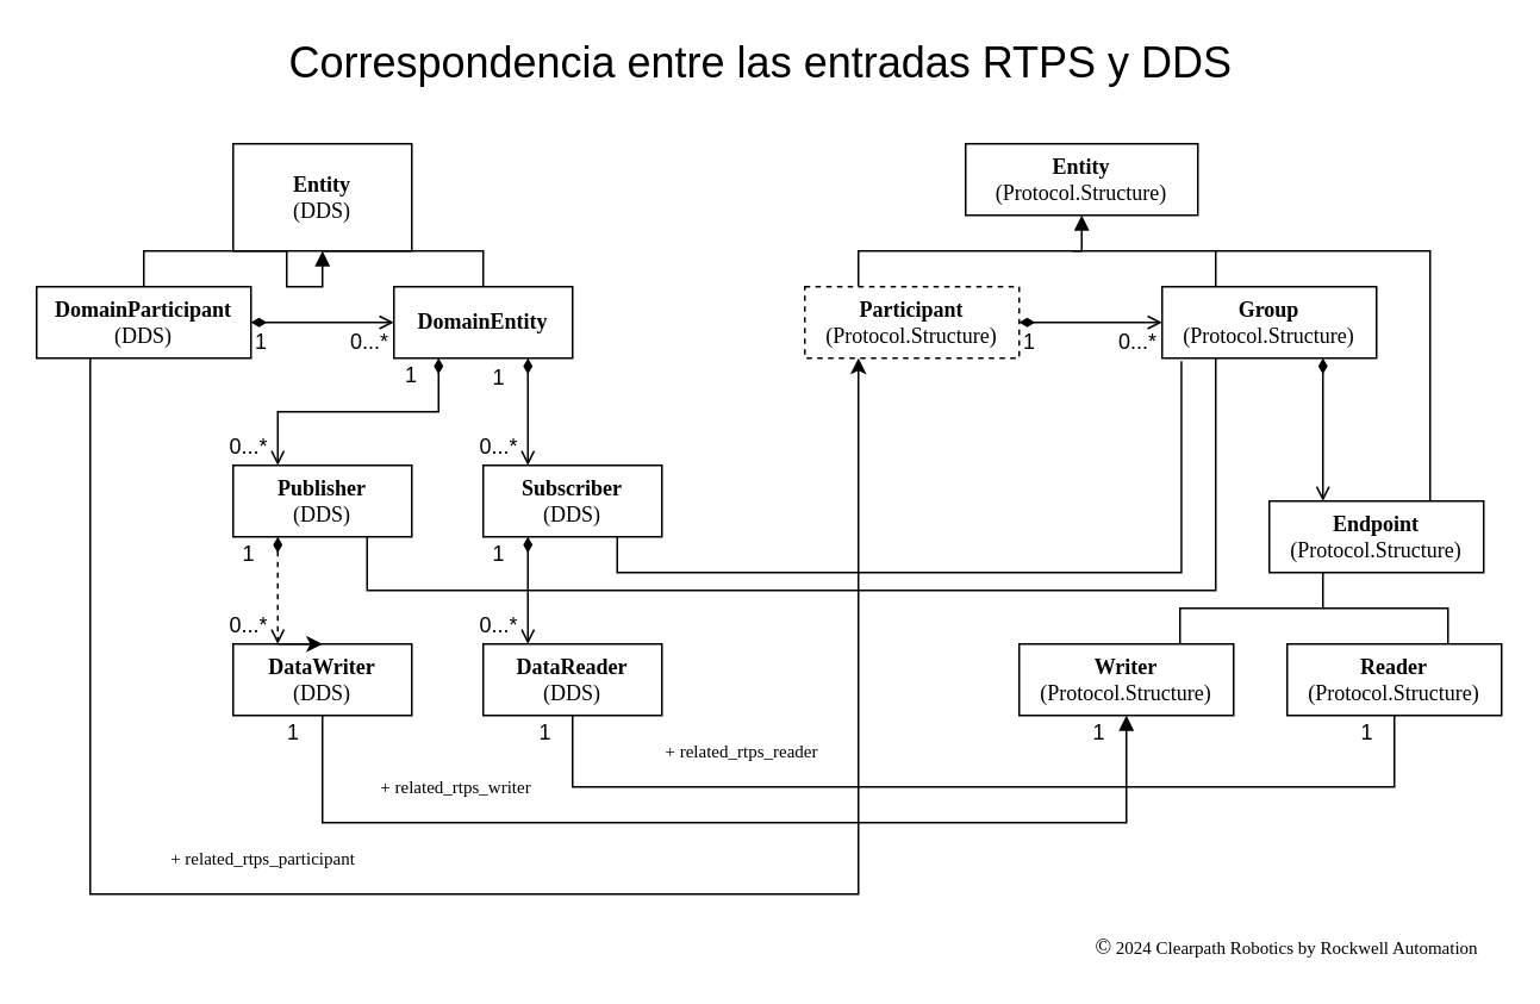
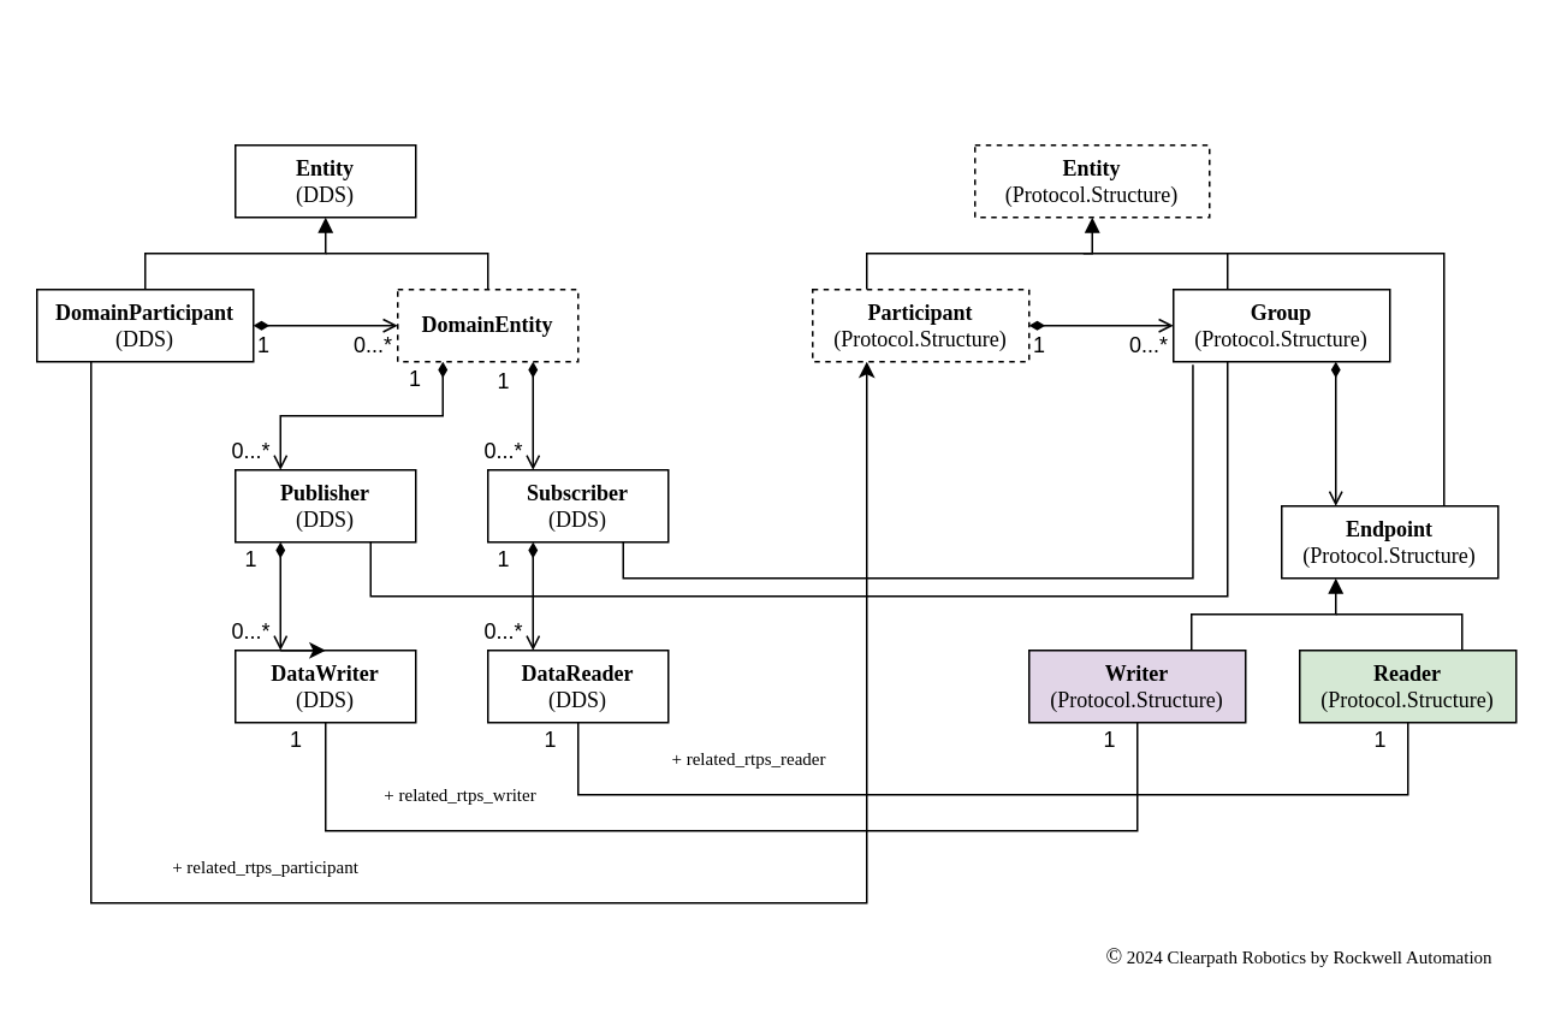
- <mxCell id="10" value="&lt;font style=&quot;font-size: 24px;&quot;&gt;Correspondencia entre las entradas RTPS y DDS&lt;/font&gt;" style="text;html=1;align=center;verticalAlign=middle;whiteSpace=wrap;rounded=0;" vertex="1" parent="1"><mxGeometry x="148" y="20" width="555" height="30" as="geometry" /></mxCell>
- <mxCell id="30" value="&lt;font face=&quot;Tahoma&quot;&gt;&lt;b&gt;Entity&lt;/b&gt;&lt;br&gt;(Protocol.Structure)&lt;/font&gt;" style="whiteSpace=wrap;html=1;align=center;" vertex="1" parent="1"><mxGeometry x="540" y="80" width="130" height="40" as="geometry" /></mxCell>
+ <mxCell id="30" value="&lt;font face=&quot;Tahoma&quot;&gt;&lt;b&gt;Entity&lt;/b&gt;&lt;br&gt;(Protocol.Structure)&lt;/font&gt;" style="whiteSpace=wrap;html=1;align=center;dashed=1;" vertex="1" parent="1"><mxGeometry x="540" y="80" width="130" height="40" as="geometry" /></mxCell>
- <mxCell id="11" value="&lt;font face=&quot;Tahoma&quot;&gt;&lt;b&gt;Entity&lt;/b&gt;&lt;br&gt;(DDS)&lt;/font&gt;" style="whiteSpace=wrap;html=1;align=center;" vertex="1" parent="1"><mxGeometry x="130" y="80" width="100" height="60" as="geometry" /></mxCell>
+ <mxCell id="11" value="&lt;font face=&quot;Tahoma&quot;&gt;&lt;b&gt;Entity&lt;/b&gt;&lt;br&gt;(DDS)&lt;/font&gt;" style="whiteSpace=wrap;html=1;align=center;" vertex="1" parent="1"><mxGeometry x="130" y="80" width="100" height="40" as="geometry" /></mxCell>
- <mxCell id="8" value="&lt;font face=&quot;Tahoma&quot;&gt;&lt;b&gt;DomainEntity&lt;/b&gt;&lt;/font&gt;" style="whiteSpace=wrap;html=1;align=center;" vertex="1" parent="1"><mxGeometry x="220" y="160" width="100" height="40" as="geometry" /></mxCell>
+ <mxCell id="8" value="&lt;font face=&quot;Tahoma&quot;&gt;&lt;b&gt;DomainEntity&lt;/b&gt;&lt;/font&gt;" style="whiteSpace=wrap;html=1;align=center;dashed=1;" vertex="1" parent="1"><mxGeometry x="220" y="160" width="100" height="40" as="geometry" /></mxCell>
- <mxCell id="41" style="edgeStyle=orthogonalEdgeStyle;rounded=0;orthogonalLoop=1;jettySize=auto;html=1;exitX=0.75;exitY=0;exitDx=0;exitDy=0;entryX=0.25;entryY=1;entryDx=0;entryDy=0;endArrow=none;endFill=1;" edge="1" parent="1" source="42" target="38"><mxGeometry relative="1" as="geometry" /></mxCell>
+ <mxCell id="41" style="edgeStyle=orthogonalEdgeStyle;rounded=0;orthogonalLoop=1;jettySize=auto;html=1;exitX=0.75;exitY=0;exitDx=0;exitDy=0;entryX=0.25;entryY=1;entryDx=0;entryDy=0;endArrow=block;endFill=1;" edge="1" parent="1" source="42" target="38"><mxGeometry relative="1" as="geometry" /></mxCell>
- <mxCell id="13" style="edgeStyle=orthogonalEdgeStyle;rounded=0;orthogonalLoop=1;jettySize=auto;html=1;exitX=0.25;exitY=1;exitDx=0;exitDy=0;entryX=0.25;entryY=0;entryDx=0;entryDy=0;strokeColor=default;align=center;verticalAlign=middle;fontFamily=Helvetica;fontSize=11;fontColor=default;labelBackgroundColor=default;startArrow=diamondThin;startFill=1;endArrow=open;endFill=0;dashed=1;" edge="1" parent="1" source="15" target="23"><mxGeometry relative="1" as="geometry" /></mxCell>
+ <mxCell id="13" style="edgeStyle=orthogonalEdgeStyle;rounded=0;orthogonalLoop=1;jettySize=auto;html=1;exitX=0.25;exitY=1;exitDx=0;exitDy=0;entryX=0.25;entryY=0;entryDx=0;entryDy=0;strokeColor=default;align=center;verticalAlign=middle;fontFamily=Helvetica;fontSize=11;fontColor=default;labelBackgroundColor=default;startArrow=diamondThin;startFill=1;endArrow=open;endFill=0;" edge="1" parent="1" source="15" target="23"><mxGeometry relative="1" as="geometry" /></mxCell>
- <mxCell id="42" value="&lt;font face=&quot;Tahoma&quot;&gt;&lt;b&gt;Writer&lt;/b&gt;&lt;font face=&quot;Tahoma&quot;&gt;&lt;br&gt;(Protocol.Structure)&lt;/font&gt;&lt;/font&gt;" style="whiteSpace=wrap;html=1;align=center;" vertex="1" parent="1"><mxGeometry x="570" y="360" width="120" height="40" as="geometry" /></mxCell>
+ <mxCell id="42" value="&lt;font face=&quot;Tahoma&quot;&gt;&lt;b&gt;Writer&lt;/b&gt;&lt;font face=&quot;Tahoma&quot;&gt;&lt;br&gt;(Protocol.Structure)&lt;/font&gt;&lt;/font&gt;" style="whiteSpace=wrap;html=1;align=center;fillColor=#e1d5e7;" vertex="1" parent="1"><mxGeometry x="570" y="360" width="120" height="40" as="geometry" /></mxCell>
- <mxCell id="40" value="&lt;font face=&quot;Tahoma&quot;&gt;&lt;b&gt;Reader&lt;/b&gt;&lt;font face=&quot;Tahoma&quot;&gt;&lt;br&gt;(Protocol.Structure)&lt;/font&gt;&lt;/font&gt;" style="whiteSpace=wrap;html=1;align=center;" vertex="1" parent="1"><mxGeometry x="720" y="360" width="120" height="40" as="geometry" /></mxCell>
+ <mxCell id="40" value="&lt;font face=&quot;Tahoma&quot;&gt;&lt;b&gt;Reader&lt;/b&gt;&lt;font face=&quot;Tahoma&quot;&gt;&lt;br&gt;(Protocol.Structure)&lt;/font&gt;&lt;/font&gt;" style="whiteSpace=wrap;html=1;align=center;fillColor=#d5e8d4;" vertex="1" parent="1"><mxGeometry x="720" y="360" width="120" height="40" as="geometry" /></mxCell>
- <mxCell id="22" style="edgeStyle=orthogonalEdgeStyle;rounded=0;orthogonalLoop=1;jettySize=auto;html=1;exitX=0.5;exitY=1;exitDx=0;exitDy=0;entryX=0.5;entryY=1;entryDx=0;entryDy=0;endArrow=block;startFill=0;" edge="1" parent="1" source="23" target="42"><mxGeometry relative="1" as="geometry"><Array as="points"><mxPoint x="180" y="460" /><mxPoint x="630" y="460" /></Array></mxGeometry></mxCell>
+ <mxCell id="22" style="edgeStyle=orthogonalEdgeStyle;rounded=0;orthogonalLoop=1;jettySize=auto;html=1;exitX=0.5;exitY=1;exitDx=0;exitDy=0;entryX=0.5;entryY=1;entryDx=0;entryDy=0;endArrow=none;startFill=0;" edge="1" parent="1" source="23" target="42"><mxGeometry relative="1" as="geometry"><Array as="points"><mxPoint x="180" y="460" /><mxPoint x="630" y="460" /></Array></mxGeometry></mxCell>
